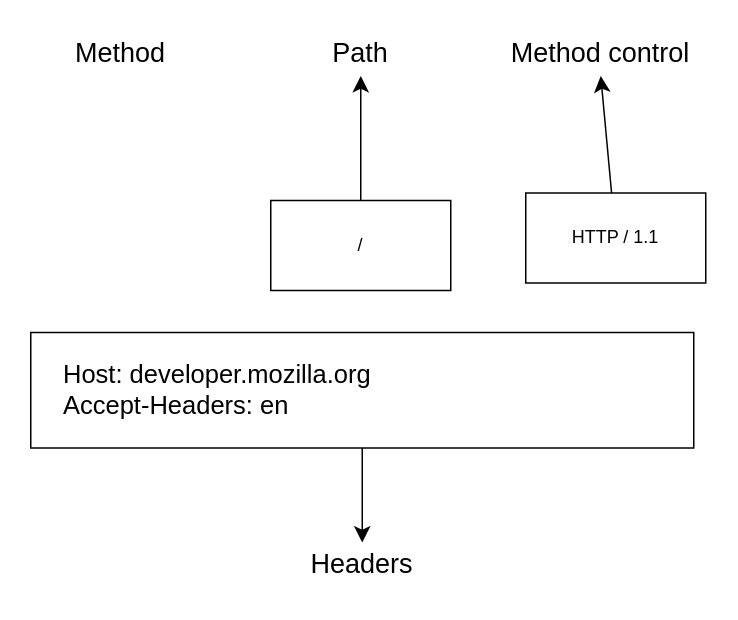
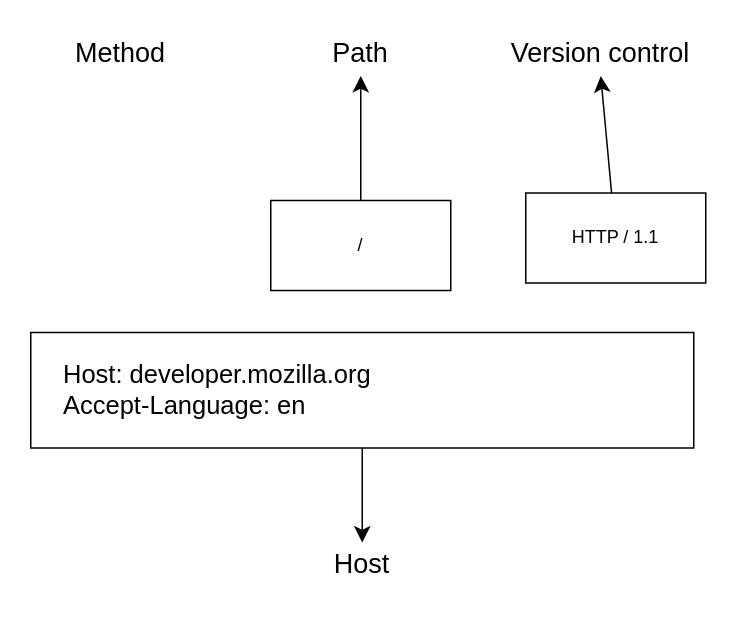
- <mxCell id="10" value="Method control" style="text;html=1;align=center;verticalAlign=middle;whiteSpace=wrap;rounded=0;fontSize=18;" vertex="1" parent="1"><mxGeometry x="330" y="20" width="140" height="30" as="geometry" /></mxCell>
+ <mxCell id="10" value="Version control" style="text;html=1;align=center;verticalAlign=middle;whiteSpace=wrap;rounded=0;fontSize=18;" vertex="1" parent="1"><mxGeometry x="330" y="20" width="140" height="30" as="geometry" /></mxCell>
- <mxCell id="7" value="Host: developer.mozilla.org&lt;div style=&quot;font-size: 17px;&quot;&gt;Accept-Headers: en&lt;/div&gt;" style="rounded=0;whiteSpace=wrap;html=1;align=left;spacingLeft=20;fontSize=17;" vertex="1" parent="1"><mxGeometry x="20" y="221" width="442" height="77" as="geometry" /></mxCell>
+ <mxCell id="7" value="Host: developer.mozilla.org&lt;div style=&quot;font-size: 17px;&quot;&gt;Accept-Language: en&lt;/div&gt;" style="rounded=0;whiteSpace=wrap;html=1;align=left;spacingLeft=20;fontSize=17;" vertex="1" parent="1"><mxGeometry x="20" y="221" width="442" height="77" as="geometry" /></mxCell>
- <mxCell id="8" value="Headers" style="text;html=1;align=center;verticalAlign=middle;whiteSpace=wrap;rounded=0;fontSize=18;" vertex="1" parent="1"><mxGeometry x="211" y="361" width="60" height="30" as="geometry" /></mxCell>
+ <mxCell id="8" value="Host" style="text;html=1;align=center;verticalAlign=middle;whiteSpace=wrap;rounded=0;fontSize=18;" vertex="1" parent="1"><mxGeometry x="211" y="361" width="60" height="30" as="geometry" /></mxCell>
